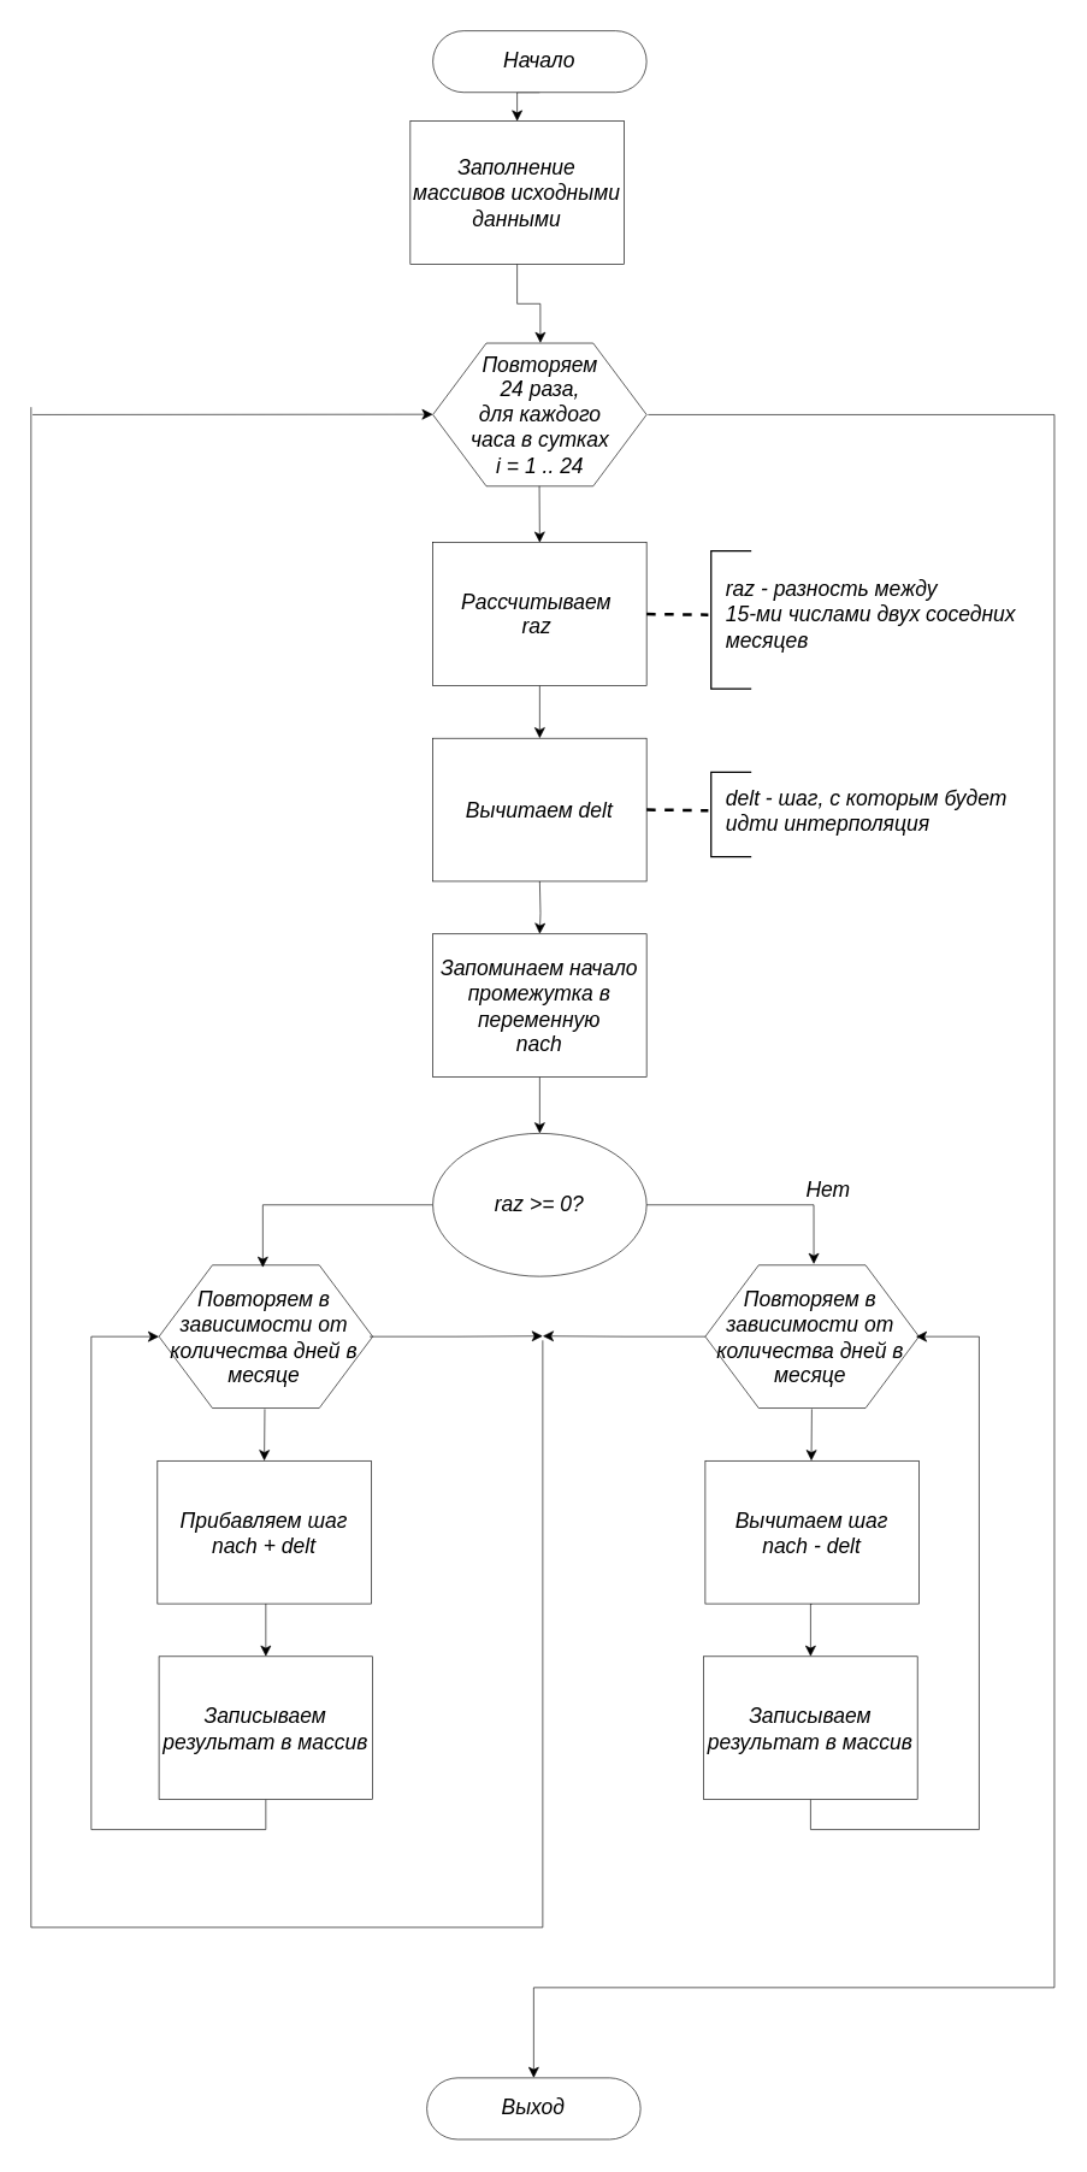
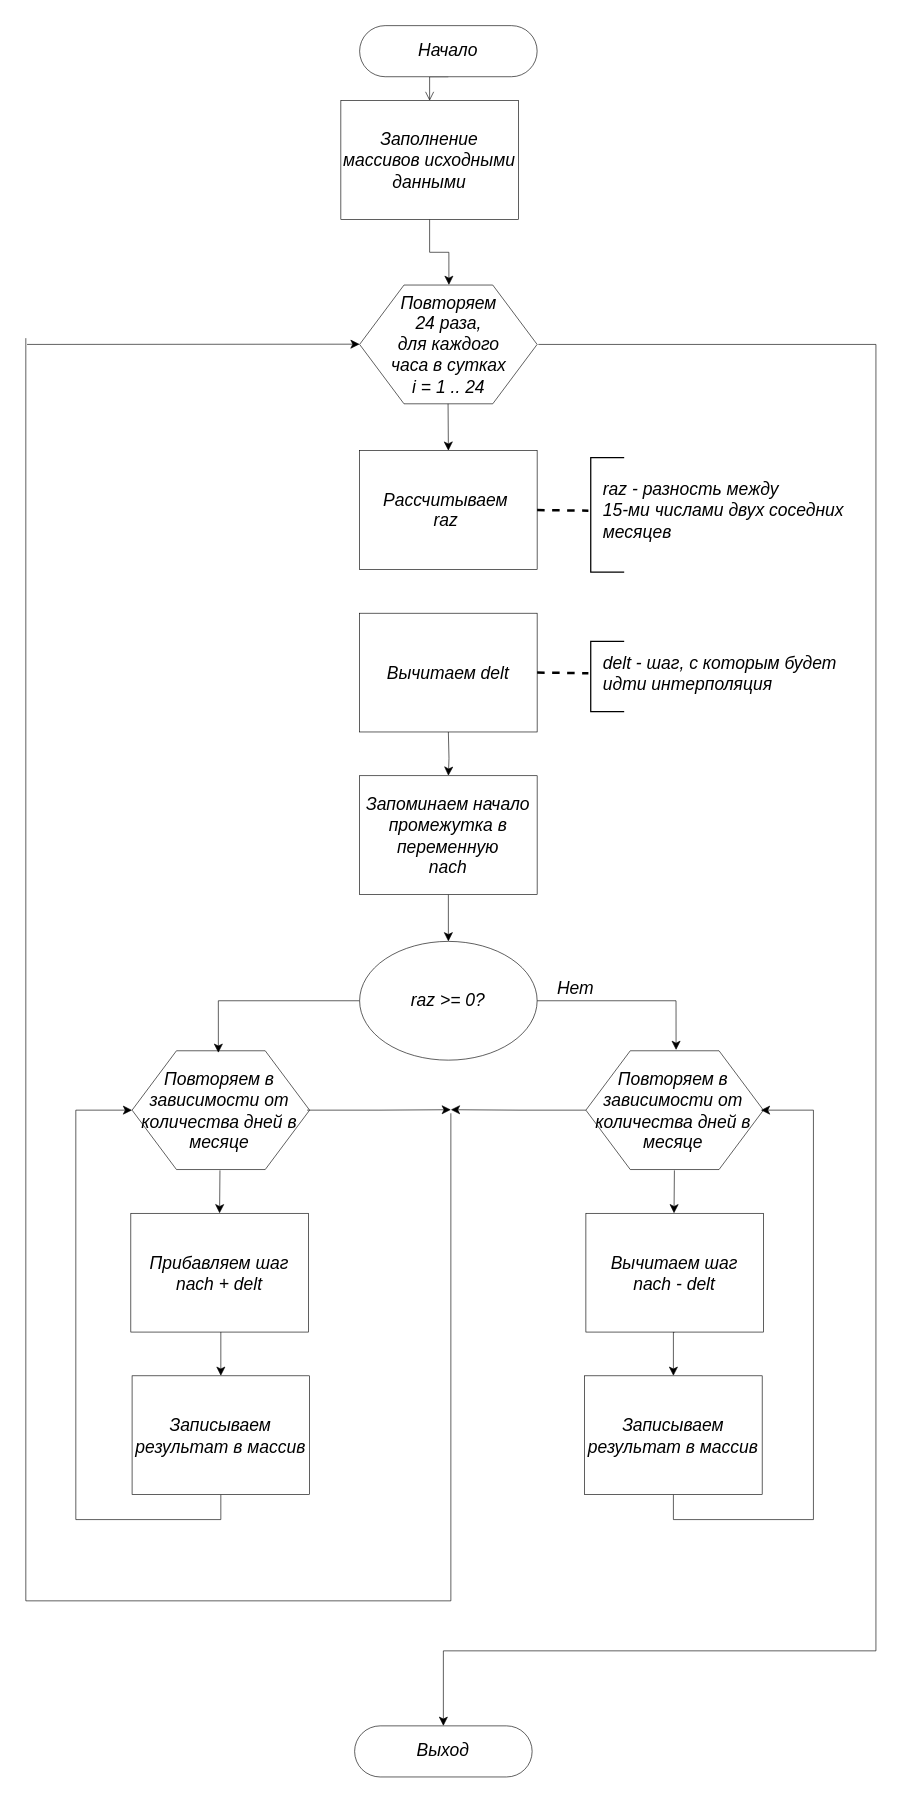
- <mxCell id="5" style="edgeStyle=orthogonalEdgeStyle;rounded=0;orthogonalLoop=1;jettySize=auto;html=1;exitX=0.5;exitY=1;exitDx=0;exitDy=0;entryX=0.5;entryY=0;entryDx=0;entryDy=0;strokeWidth=0.5;fontSize=14;" parent="1" source="6" target="9" edge="1"><mxGeometry relative="1" as="geometry" /></mxCell>
+ <mxCell id="5" style="edgeStyle=orthogonalEdgeStyle;rounded=0;orthogonalLoop=1;jettySize=auto;html=1;exitX=0.5;exitY=1;exitDx=0;exitDy=0;entryX=0.5;entryY=0;entryDx=0;entryDy=0;strokeWidth=0.5;fontSize=14;endArrow=open;" parent="1" source="6" target="9" edge="1"><mxGeometry relative="1" as="geometry" /></mxCell>
- <mxCell id="27" style="edgeStyle=orthogonalEdgeStyle;rounded=0;orthogonalLoop=1;jettySize=auto;html=1;exitX=0.5;exitY=1;exitDx=0;exitDy=0;entryX=0.5;entryY=0;entryDx=0;entryDy=0;fontSize=14;strokeWidth=0.5;" edge="1" parent="1" source="28" target="26"><mxGeometry relative="1" as="geometry" /></mxCell>
- <mxCell id="17" value="&lt;i&gt;Нет&lt;/i&gt;" style="text;html=1;strokeColor=none;fillColor=none;align=center;verticalAlign=middle;whiteSpace=wrap;rounded=0;strokeWidth=0.5;fontSize=14;" parent="1" vertex="1"><mxGeometry x="530" y="780" width="40" height="20" as="geometry" /></mxCell>
+ <mxCell id="17" value="&lt;i&gt;Нет&lt;/i&gt;" style="text;html=1;strokeColor=none;fillColor=none;align=center;verticalAlign=middle;whiteSpace=wrap;rounded=0;strokeWidth=0.5;fontSize=14;" parent="1" vertex="1"><mxGeometry x="440" y="780" width="40" height="20" as="geometry" /></mxCell>
